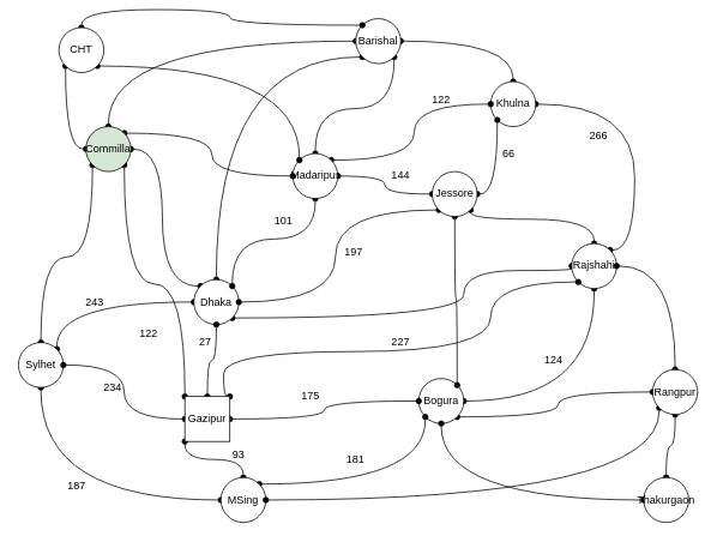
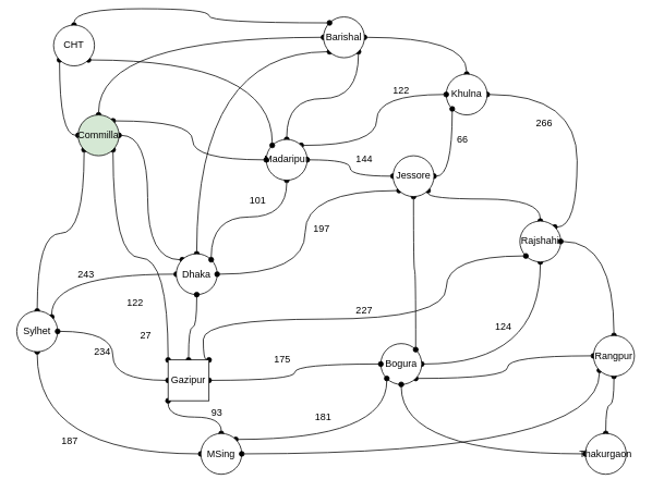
- <mxCell id="2" style="edgeStyle=orthogonalEdgeStyle;curved=1;rounded=0;orthogonalLoop=1;jettySize=auto;html=1;exitX=1;exitY=1;exitDx=0;exitDy=0;entryX=0;entryY=0.5;entryDx=0;entryDy=0;endArrow=oval;endFill=1;startArrow=oval;startFill=1;" edge="1" parent="1" source="6" target="10"><mxGeometry relative="1" as="geometry"><Array as="points"><mxPoint x="515" y="353" /><mxPoint x="515" y="300" /><mxPoint x="635" y="300" /></Array></mxGeometry></mxCell>
- <mxCell id="60" value="27" style="text;html=1;strokeColor=none;fillColor=none;align=center;verticalAlign=middle;whiteSpace=wrap;rounded=0;" vertex="1" parent="1"><mxGeometry x="208" y="370" width="40" height="20" as="geometry" /></mxCell>
+ <mxCell id="60" value="27" style="text;html=1;strokeColor=none;fillColor=none;align=center;verticalAlign=middle;whiteSpace=wrap;rounded=0;" vertex="1" parent="1"><mxGeometry x="158" y="400" width="40" height="20" as="geometry" /></mxCell>
